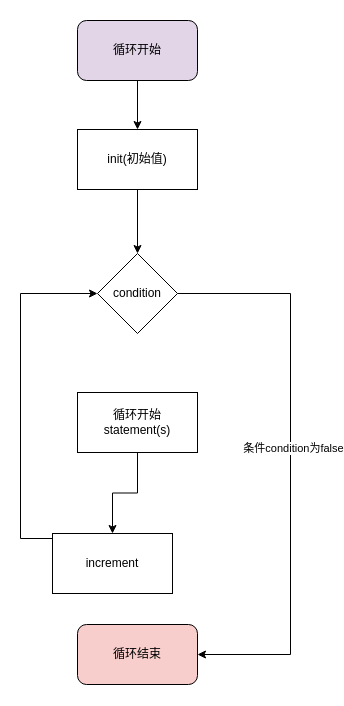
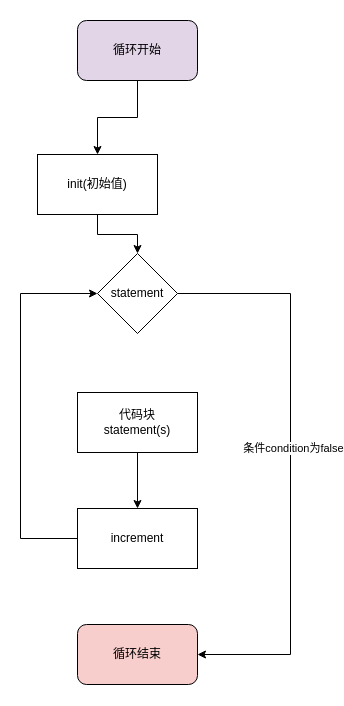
- <mxCell id="5" value="init(初始值)" style="rounded=0;whiteSpace=wrap;html=1;" vertex="1" parent="1"><mxGeometry x="77" y="129" width="120" height="60" as="geometry" /></mxCell>
+ <mxCell id="5" value="init(初始值)" style="rounded=0;whiteSpace=wrap;html=1;" vertex="1" parent="1"><mxGeometry x="37" y="154" width="120" height="60" as="geometry" /></mxCell>
- <mxCell id="8" value="condition" style="rhombus;whiteSpace=wrap;html=1;" vertex="1" parent="1"><mxGeometry x="97" y="253" width="80" height="80" as="geometry" /></mxCell>
+ <mxCell id="8" value="statement" style="rhombus;whiteSpace=wrap;html=1;" vertex="1" parent="1"><mxGeometry x="97" y="253" width="80" height="80" as="geometry" /></mxCell>
- <mxCell id="10" value="循环开始&lt;br&gt;statement(s)" style="rounded=0;whiteSpace=wrap;html=1;" vertex="1" parent="1"><mxGeometry x="77" y="392" width="120" height="60" as="geometry" /></mxCell>
+ <mxCell id="10" value="代码块&lt;br&gt;statement(s)" style="rounded=0;whiteSpace=wrap;html=1;" vertex="1" parent="1"><mxGeometry x="77" y="392" width="120" height="60" as="geometry" /></mxCell>
- <mxCell id="12" value="increment" style="rounded=0;whiteSpace=wrap;html=1;" vertex="1" parent="1"><mxGeometry x="52" y="533" width="120" height="60" as="geometry" /></mxCell>
+ <mxCell id="12" value="increment" style="rounded=0;whiteSpace=wrap;html=1;" vertex="1" parent="1"><mxGeometry x="77" y="508" width="120" height="60" as="geometry" /></mxCell>
